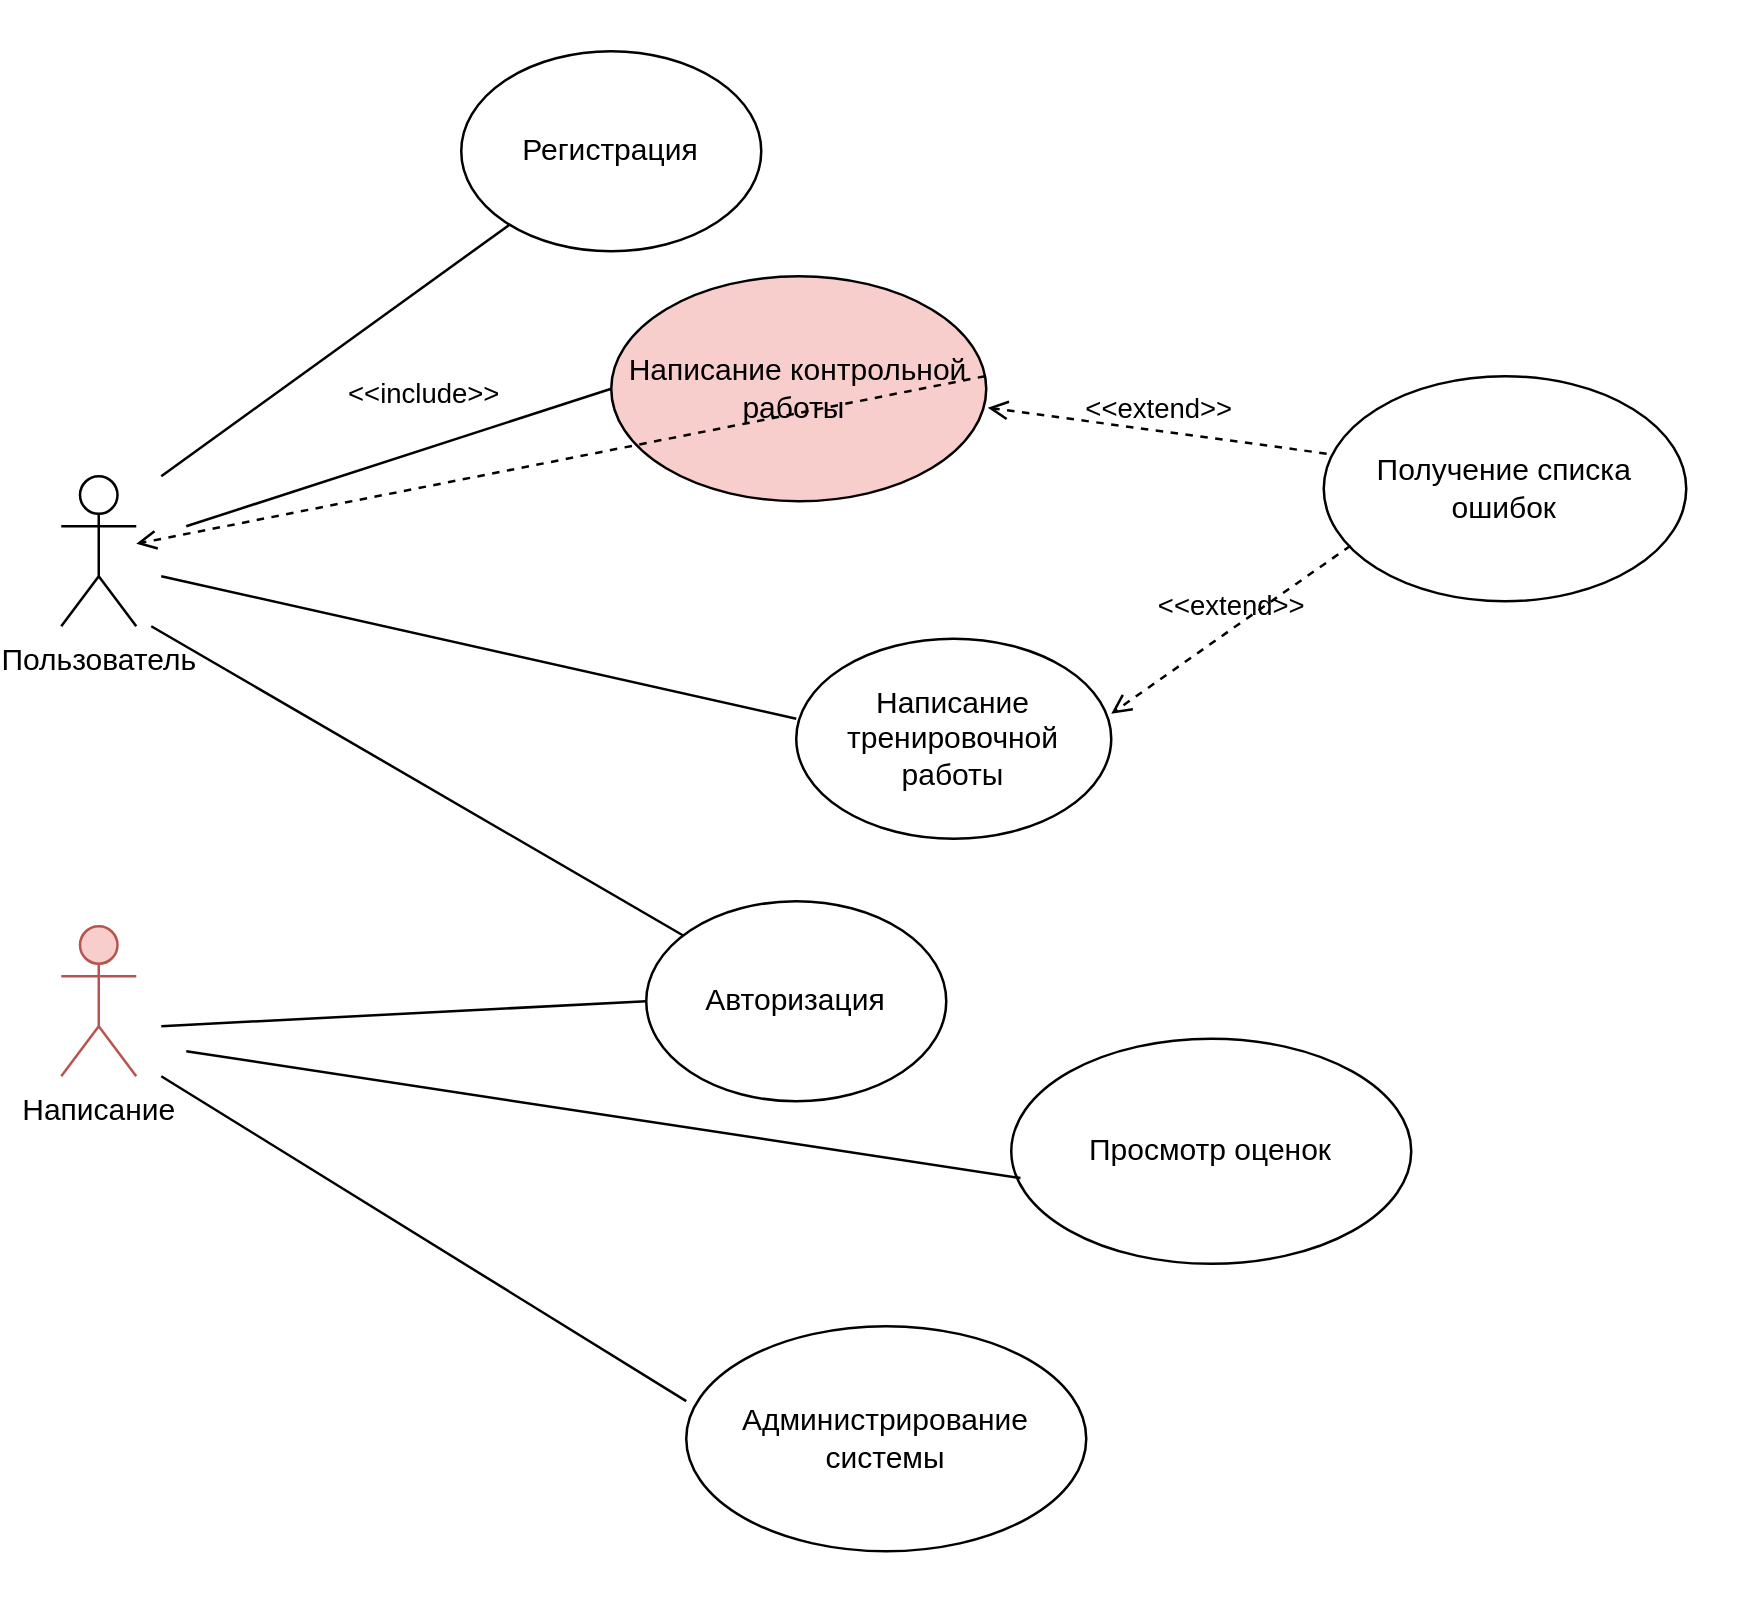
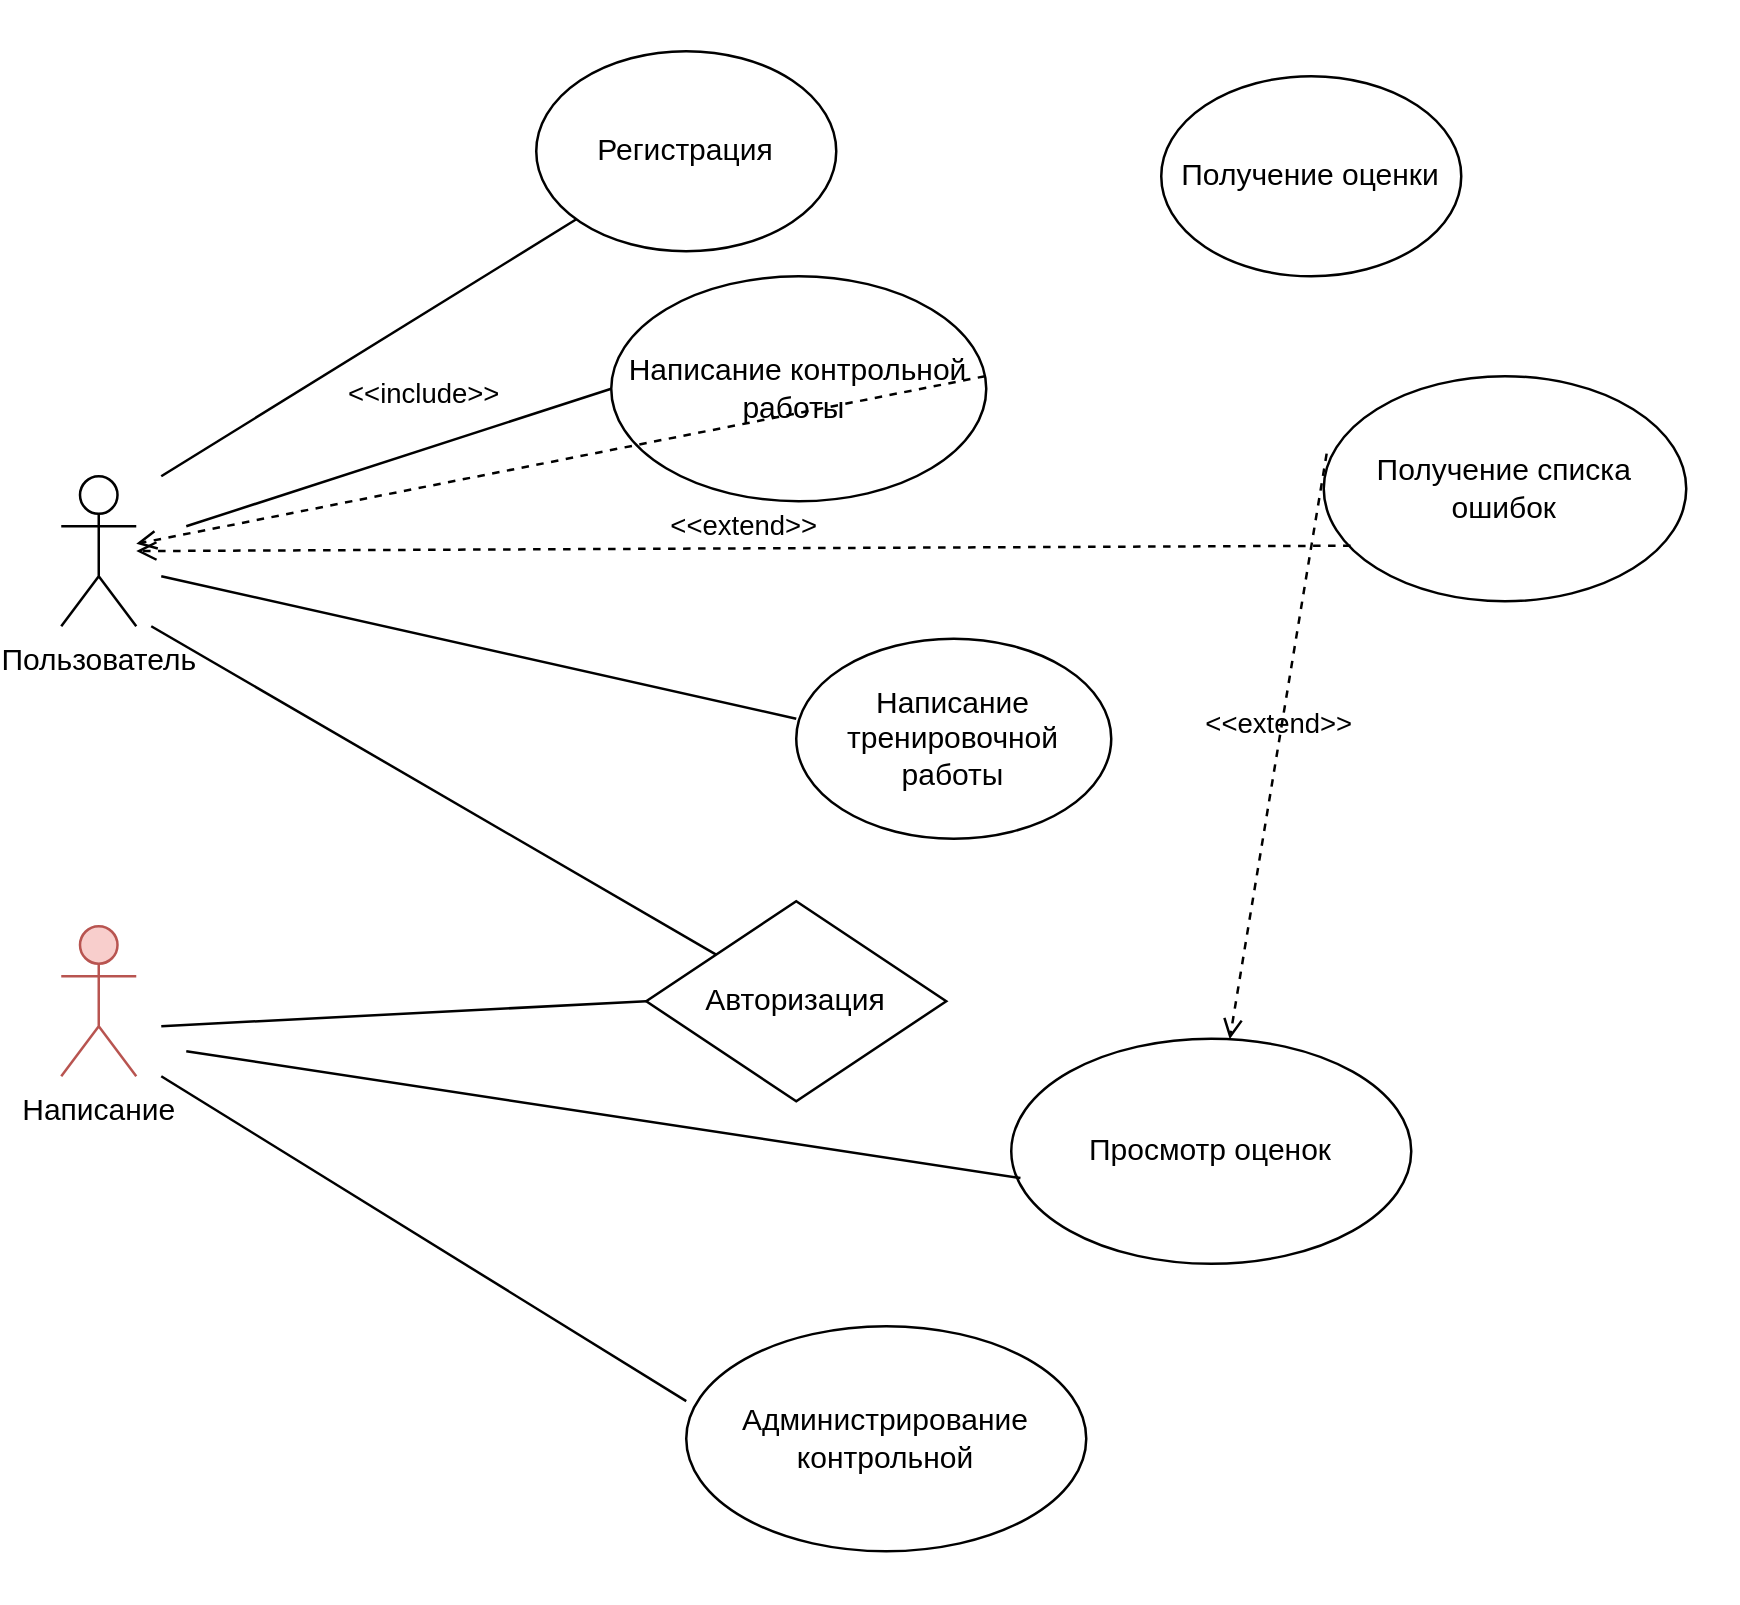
- <mxCell id="8" value="&lt;font style=&quot;vertical-align: inherit;&quot;&gt;&lt;font style=&quot;vertical-align: inherit;&quot;&gt;Регистрация&lt;/font&gt;&lt;/font&gt;" style="ellipse;whiteSpace=wrap;html=1;" parent="1" vertex="1"><mxGeometry x="180" y="20" width="120" height="80" as="geometry" /></mxCell>
+ <mxCell id="8" value="&lt;font style=&quot;vertical-align: inherit;&quot;&gt;&lt;font style=&quot;vertical-align: inherit;&quot;&gt;Регистрация&lt;/font&gt;&lt;/font&gt;" style="ellipse;whiteSpace=wrap;html=1;" parent="1" vertex="1"><mxGeometry x="210" y="20" width="120" height="80" as="geometry" /></mxCell>
+ <mxCell id="6" value="&lt;font style=&quot;vertical-align: inherit;&quot;&gt;&lt;font style=&quot;vertical-align: inherit;&quot;&gt;Получение оценки&lt;/font&gt;&lt;/font&gt;" style="ellipse;whiteSpace=wrap;html=1;" parent="1" vertex="1"><mxGeometry x="460" y="30" width="120" height="80" as="geometry" /></mxCell>
- <mxCell id="7" value="&lt;font style=&quot;vertical-align: inherit;&quot;&gt;&lt;font style=&quot;vertical-align: inherit;&quot;&gt;Написание контрольной работы&amp;nbsp;&lt;/font&gt;&lt;/font&gt;" style="ellipse;whiteSpace=wrap;html=1;fillColor=#f8cecc;" parent="1" vertex="1"><mxGeometry x="240" y="110" width="150" height="90" as="geometry" /></mxCell>
+ <mxCell id="7" value="&lt;font style=&quot;vertical-align: inherit;&quot;&gt;&lt;font style=&quot;vertical-align: inherit;&quot;&gt;Написание контрольной работы&amp;nbsp;&lt;/font&gt;&lt;/font&gt;" style="ellipse;whiteSpace=wrap;html=1;" parent="1" vertex="1"><mxGeometry x="240" y="110" width="150" height="90" as="geometry" /></mxCell>
- <mxCell id="20" value="&amp;lt;&amp;lt;extend&amp;gt;&amp;gt;" style="html=1;verticalAlign=bottom;labelBackgroundColor=none;endArrow=open;endFill=0;dashed=1;rounded=0;entryX=1.004;entryY=0.584;entryDx=0;entryDy=0;entryPerimeter=0;exitX=0.008;exitY=0.344;exitDx=0;exitDy=0;exitPerimeter=0;" edge="1" parent="1" source="4" target="7"><mxGeometry width="160" relative="1" as="geometry"><mxPoint x="320" y="210" as="sourcePoint" /><mxPoint x="480" y="210" as="targetPoint" /></mxGeometry></mxCell>
+ <mxCell id="20" value="&amp;lt;&amp;lt;extend&amp;gt;&amp;gt;" style="html=1;verticalAlign=bottom;labelBackgroundColor=none;endArrow=open;endFill=0;dashed=1;rounded=0;exitX=0.008;exitY=0.344;exitDx=0;exitDy=0;exitPerimeter=0;" edge="1" parent="1" source="4" target="17"><mxGeometry width="160" relative="1" as="geometry"><mxPoint x="320" y="210" as="sourcePoint" /><mxPoint x="480" y="210" as="targetPoint" /></mxGeometry></mxCell>
- <mxCell id="21" value="&amp;lt;&amp;lt;extend&amp;gt;&amp;gt;" style="html=1;verticalAlign=bottom;labelBackgroundColor=none;endArrow=open;endFill=0;dashed=1;rounded=0;entryX=1;entryY=0.375;entryDx=0;entryDy=0;entryPerimeter=0;exitX=0.074;exitY=0.753;exitDx=0;exitDy=0;exitPerimeter=0;" edge="1" parent="1" source="4" target="5"><mxGeometry width="160" relative="1" as="geometry"><mxPoint x="526.16" y="190.96" as="sourcePoint" /><mxPoint x="400.6" y="172.56" as="targetPoint" /></mxGeometry></mxCell>
+ <mxCell id="21" value="&amp;lt;&amp;lt;extend&amp;gt;&amp;gt;" style="html=1;verticalAlign=bottom;labelBackgroundColor=none;endArrow=open;endFill=0;dashed=1;rounded=0;exitX=0.074;exitY=0.753;exitDx=0;exitDy=0;exitPerimeter=0;" edge="1" parent="1" source="4" target="2"><mxGeometry width="160" relative="1" as="geometry"><mxPoint x="526.16" y="190.96" as="sourcePoint" /><mxPoint x="400.6" y="172.56" as="targetPoint" /></mxGeometry></mxCell>
- <mxCell id="10" value="&lt;font style=&quot;vertical-align: inherit;&quot;&gt;&lt;font style=&quot;vertical-align: inherit;&quot;&gt;Авторизация&lt;/font&gt;&lt;/font&gt;" style="ellipse;whiteSpace=wrap;html=1;" parent="1" vertex="1"><mxGeometry x="254" y="360" width="120" height="80" as="geometry" /></mxCell>
+ <mxCell id="10" value="&lt;font style=&quot;vertical-align: inherit;&quot;&gt;&lt;font style=&quot;vertical-align: inherit;&quot;&gt;Авторизация&lt;/font&gt;&lt;/font&gt;" style="rhombus;whiteSpace=wrap;html=1;" parent="1" vertex="1"><mxGeometry x="254" y="360" width="120" height="80" as="geometry" /></mxCell>
- <mxCell id="9" value="&lt;font style=&quot;vertical-align: inherit;&quot;&gt;&lt;font style=&quot;vertical-align: inherit;&quot;&gt;Администрирование системы&lt;/font&gt;&lt;/font&gt;" style="ellipse;whiteSpace=wrap;html=1;" parent="1" vertex="1"><mxGeometry x="270" y="530" width="160" height="90" as="geometry" /></mxCell>
+ <mxCell id="9" value="&lt;font style=&quot;vertical-align: inherit;&quot;&gt;&lt;font style=&quot;vertical-align: inherit;&quot;&gt;Администрирование контрольной&lt;/font&gt;&lt;/font&gt;" style="ellipse;whiteSpace=wrap;html=1;" parent="1" vertex="1"><mxGeometry x="270" y="530" width="160" height="90" as="geometry" /></mxCell>
